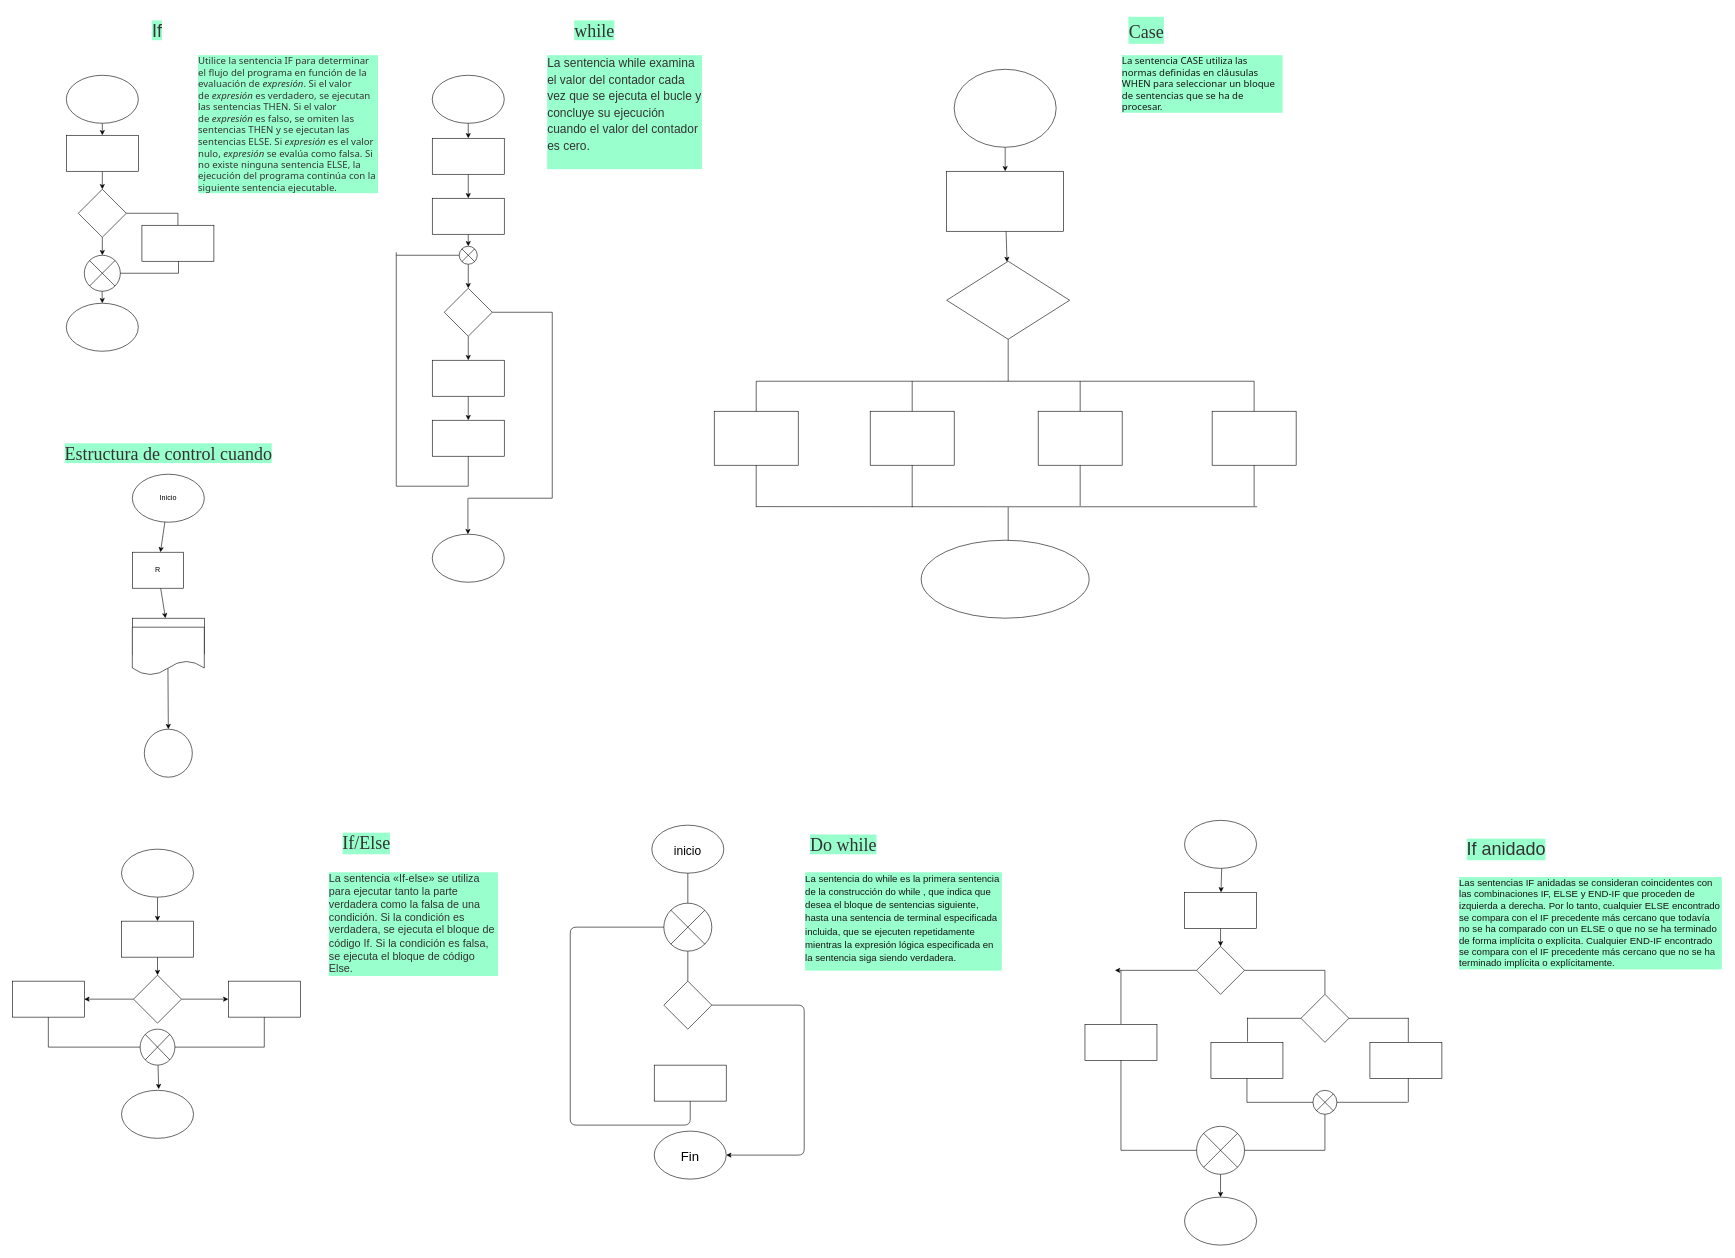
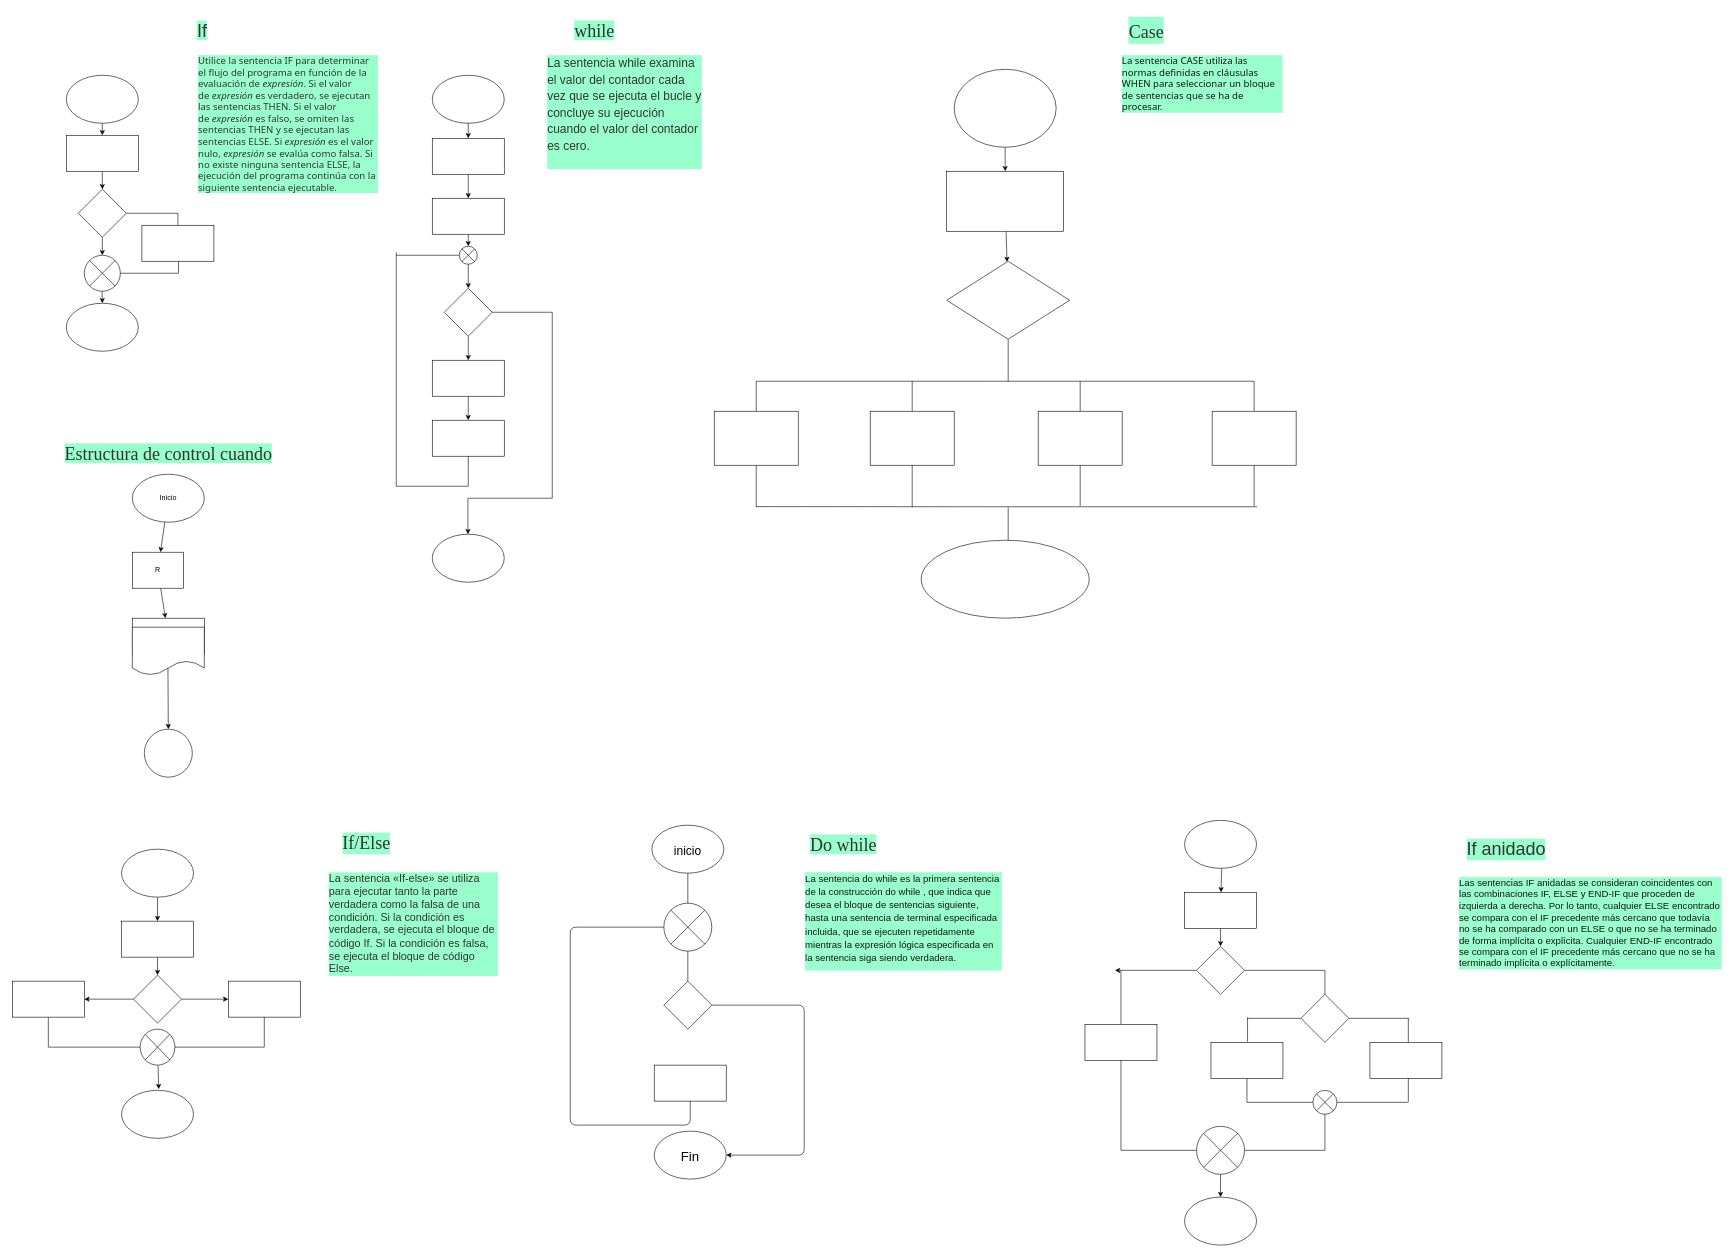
- <mxCell id="123" value="&lt;font color=&quot;#333333&quot; style=&quot;font-size: 30px; background-color: rgb(153, 255, 204);&quot;&gt;If&lt;/font&gt;" style="text;html=1;align=center;verticalAlign=middle;resizable=0;points=[];autosize=1;strokeColor=none;fillColor=none;fontSize=15;fontColor=#FFFFFF;" vertex="1" parent="1"><mxGeometry x="241" y="25" width="40" height="50" as="geometry" /></mxCell>
+ <mxCell id="123" value="&lt;font color=&quot;#333333&quot; style=&quot;font-size: 30px; background-color: rgb(153, 255, 204);&quot;&gt;If&lt;/font&gt;" style="text;html=1;align=center;verticalAlign=middle;resizable=0;points=[];autosize=1;strokeColor=none;fillColor=none;fontSize=15;fontColor=#FFFFFF;" vertex="1" parent="1"><mxGeometry x="316" y="25" width="40" height="50" as="geometry" /></mxCell>
